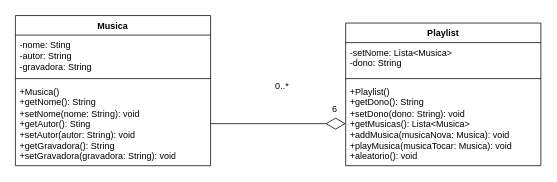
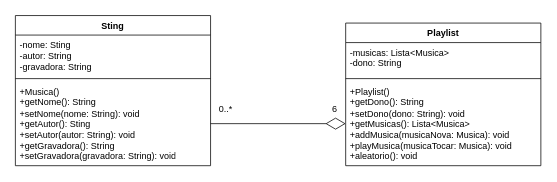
- <mxCell id="2" value="Musica" style="swimlane;fontStyle=1;align=center;verticalAlign=top;childLayout=stackLayout;horizontal=1;startSize=26;horizontalStack=0;resizeParent=1;resizeParentMax=0;resizeLast=0;collapsible=1;marginBottom=0;whiteSpace=wrap;html=1;" vertex="1" parent="1"><mxGeometry x="20" y="20" width="260" height="200" as="geometry" /></mxCell>
+ <mxCell id="2" value="Sting" style="swimlane;fontStyle=1;align=center;verticalAlign=top;childLayout=stackLayout;horizontal=1;startSize=26;horizontalStack=0;resizeParent=1;resizeParentMax=0;resizeLast=0;collapsible=1;marginBottom=0;whiteSpace=wrap;html=1;" vertex="1" parent="1"><mxGeometry x="20" y="20" width="260" height="200" as="geometry" /></mxCell>
- <mxCell id="7" value="-setNome: Lista&amp;lt;Musica&amp;gt;&lt;div&gt;-dono: String&lt;/div&gt;" style="text;strokeColor=none;fillColor=none;align=left;verticalAlign=top;spacingLeft=4;spacingRight=4;overflow=hidden;rotatable=0;points=[[0,0.5],[1,0.5]];portConstraint=eastwest;whiteSpace=wrap;html=1;" vertex="1" parent="6"><mxGeometry y="26" width="260" height="44" as="geometry" /></mxCell>
+ <mxCell id="7" value="-musicas: Lista&amp;lt;Musica&amp;gt;&lt;div&gt;-dono: String&lt;/div&gt;" style="text;strokeColor=none;fillColor=none;align=left;verticalAlign=top;spacingLeft=4;spacingRight=4;overflow=hidden;rotatable=0;points=[[0,0.5],[1,0.5]];portConstraint=eastwest;whiteSpace=wrap;html=1;" vertex="1" parent="6"><mxGeometry y="26" width="260" height="44" as="geometry" /></mxCell>
- <mxCell id="12" value="0..*" style="text;html=1;align=center;verticalAlign=middle;resizable=0;points=[];autosize=1;strokeColor=none;fillColor=none;" vertex="1" parent="1"><mxGeometry x="355" y="100" width="40" height="30" as="geometry" /></mxCell>
+ <mxCell id="12" value="0..*" style="text;html=1;align=center;verticalAlign=middle;resizable=0;points=[];autosize=1;strokeColor=none;fillColor=none;" vertex="1" parent="1"><mxGeometry x="280" y="130" width="40" height="30" as="geometry" /></mxCell>
